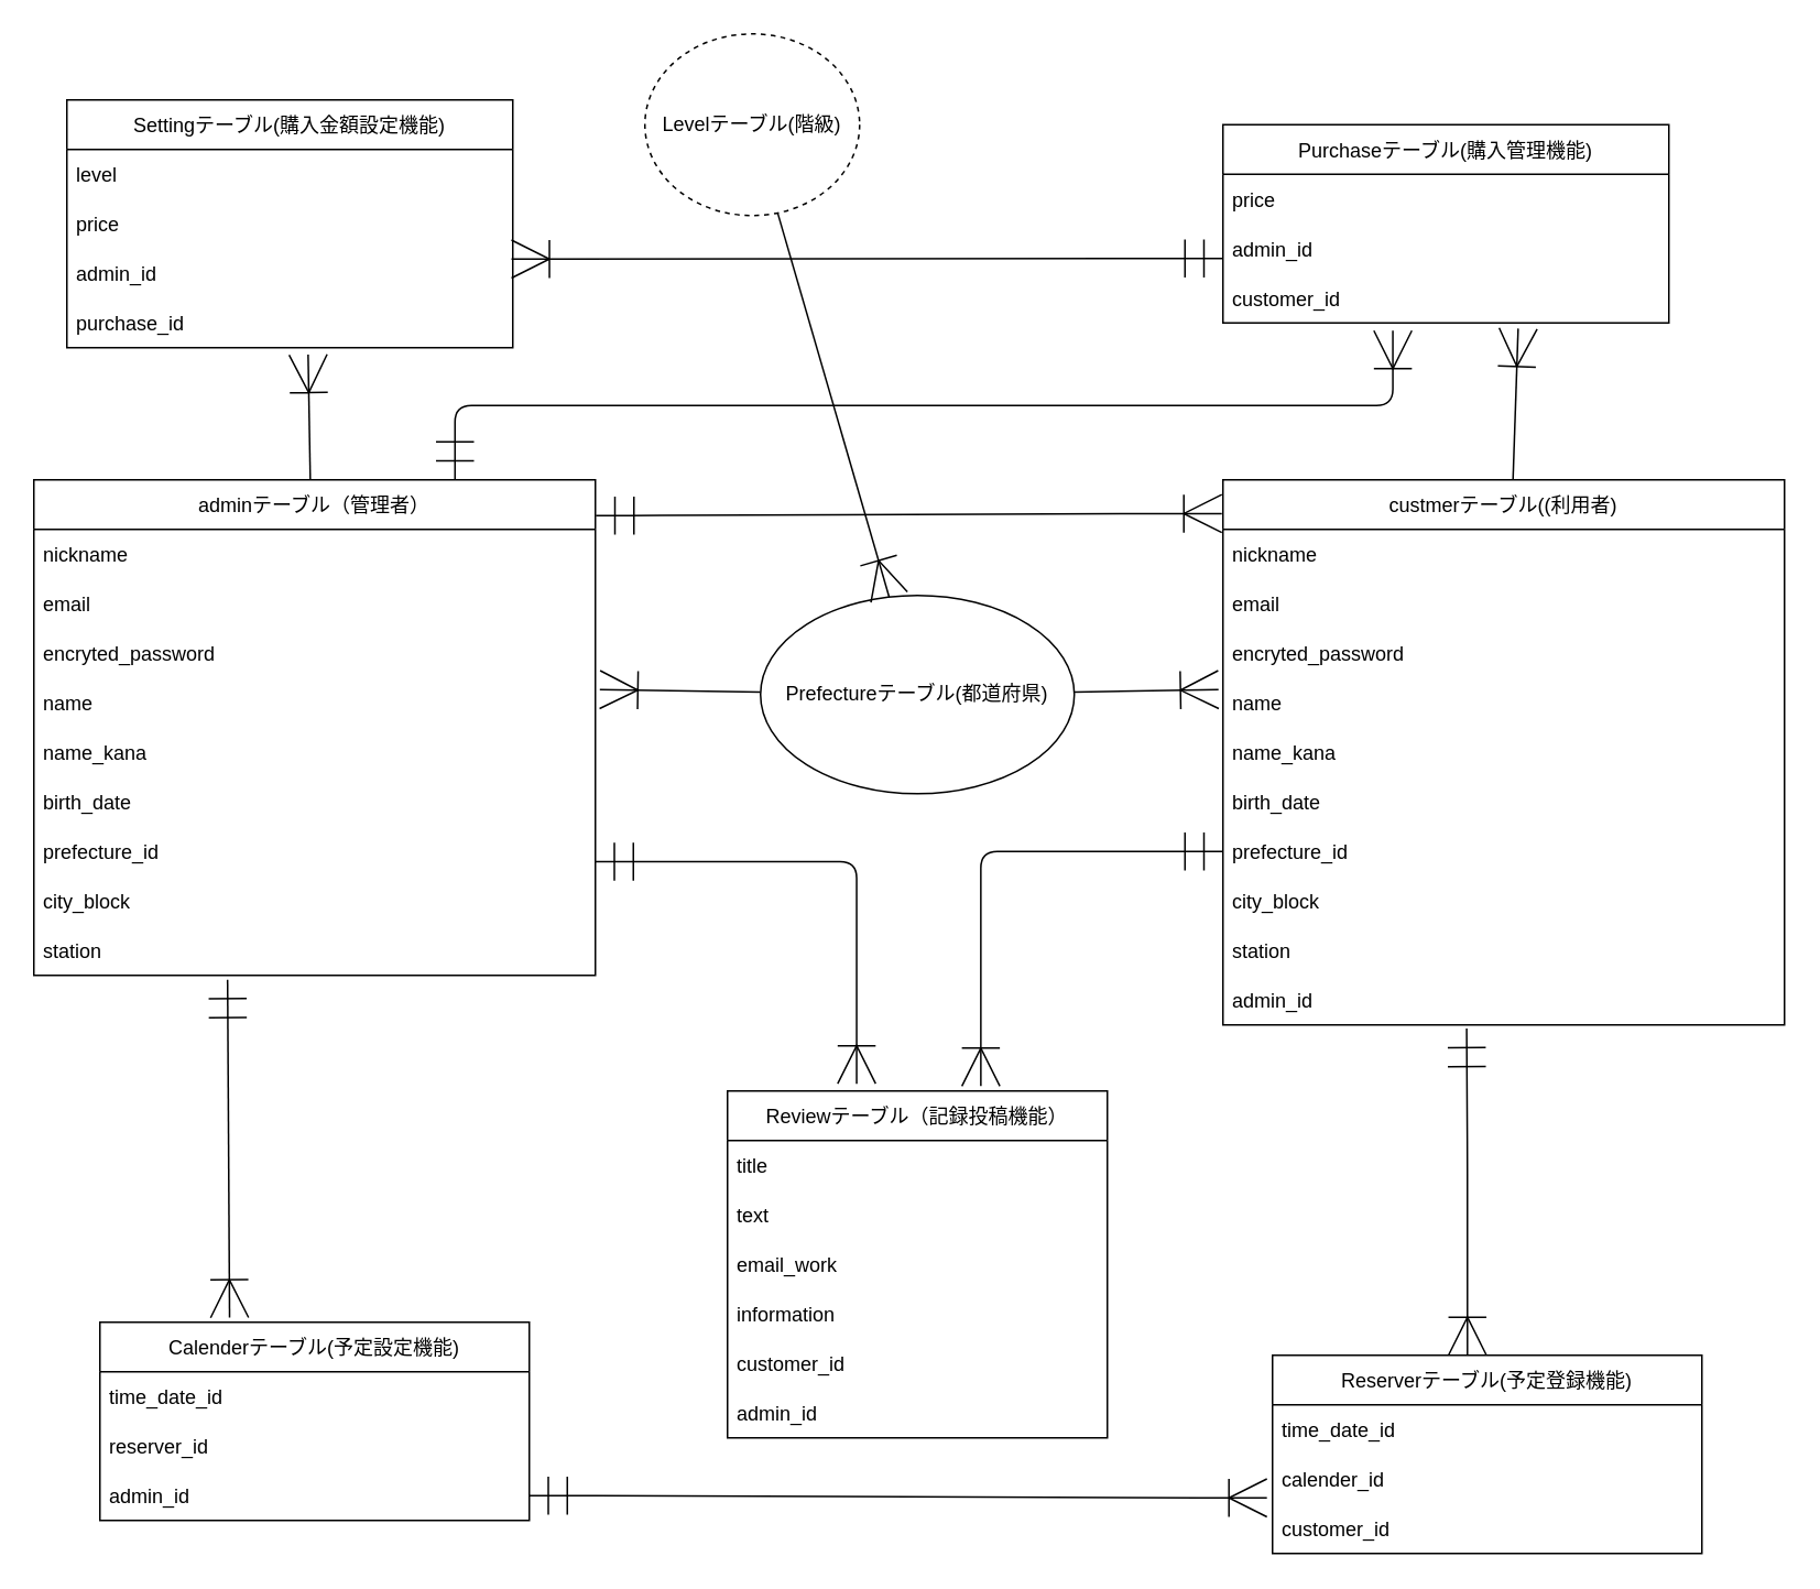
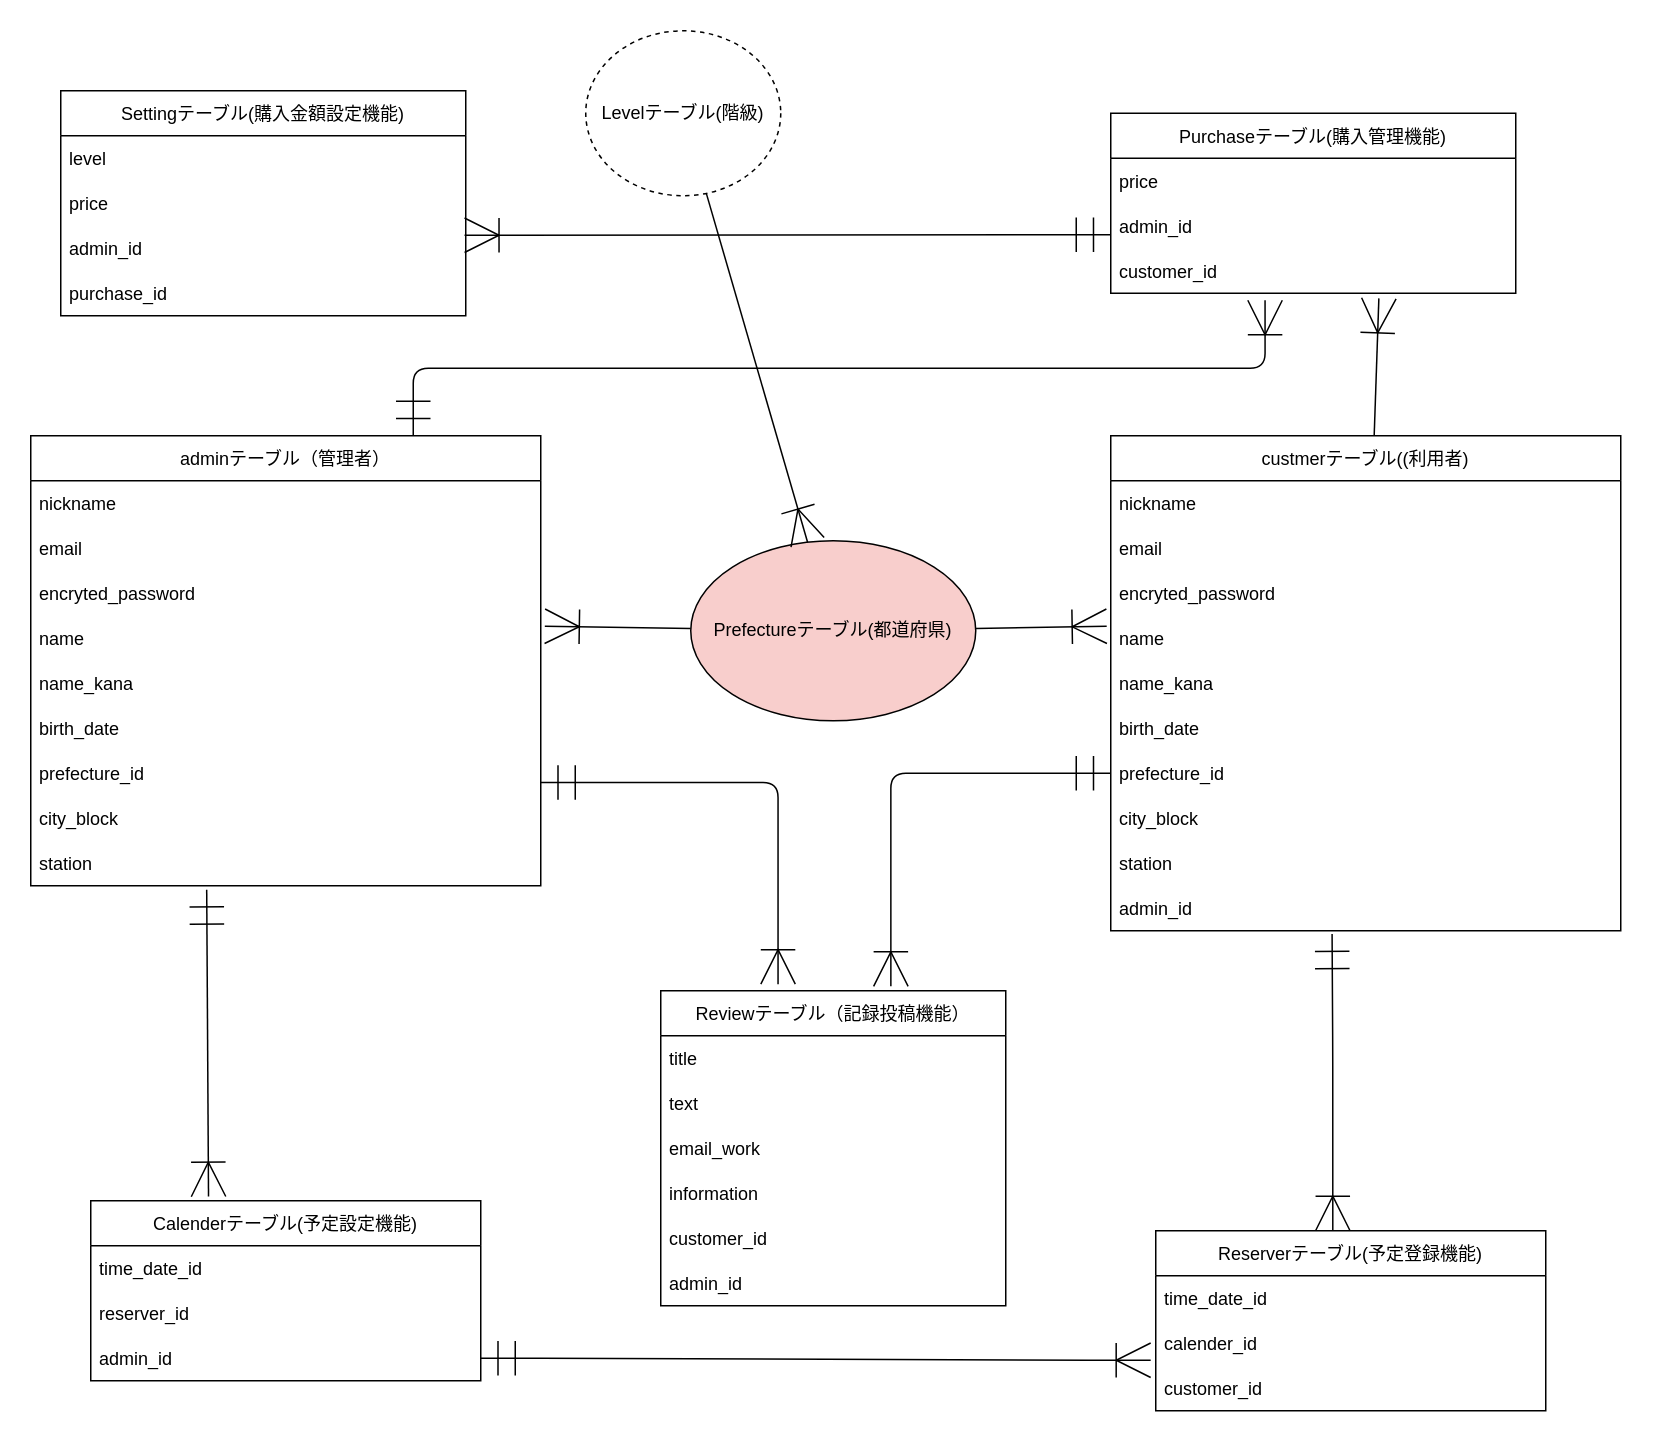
- <mxCell id="2" style="edgeStyle=none;html=1;entryX=0.541;entryY=1.14;entryDx=0;entryDy=0;entryPerimeter=0;endArrow=ERoneToMany;endFill=0;startSize=21;endSize=21;" edge="1" parent="1" source="3" target="44"><mxGeometry relative="1" as="geometry" /></mxCell>
- <mxCell id="49" value="" style="edgeStyle=entityRelationEdgeStyle;fontSize=12;html=1;endArrow=ERoneToMany;startArrow=ERmandOne;exitX=1.001;exitY=0.072;exitDx=0;exitDy=0;exitPerimeter=0;entryX=-0.002;entryY=0.062;entryDx=0;entryDy=0;entryPerimeter=0;endFill=0;startSize=21;endSize=21;" edge="1" parent="1" source="3" target="14"><mxGeometry width="100" height="100" relative="1" as="geometry"><mxPoint x="410" y="450" as="sourcePoint" /><mxPoint x="640" y="450" as="targetPoint" /></mxGeometry></mxCell>
- <mxCell id="59" value="Prefectureテーブル(都道府県)" style="ellipse;whiteSpace=wrap;html=1;align=center;" vertex="1" parent="1"><mxGeometry x="460" y="360" width="190" height="120" as="geometry" /></mxCell>
+ <mxCell id="59" value="Prefectureテーブル(都道府県)" style="ellipse;whiteSpace=wrap;html=1;align=center;fillColor=#f8cecc;" vertex="1" parent="1"><mxGeometry x="460" y="360" width="190" height="120" as="geometry" /></mxCell>
